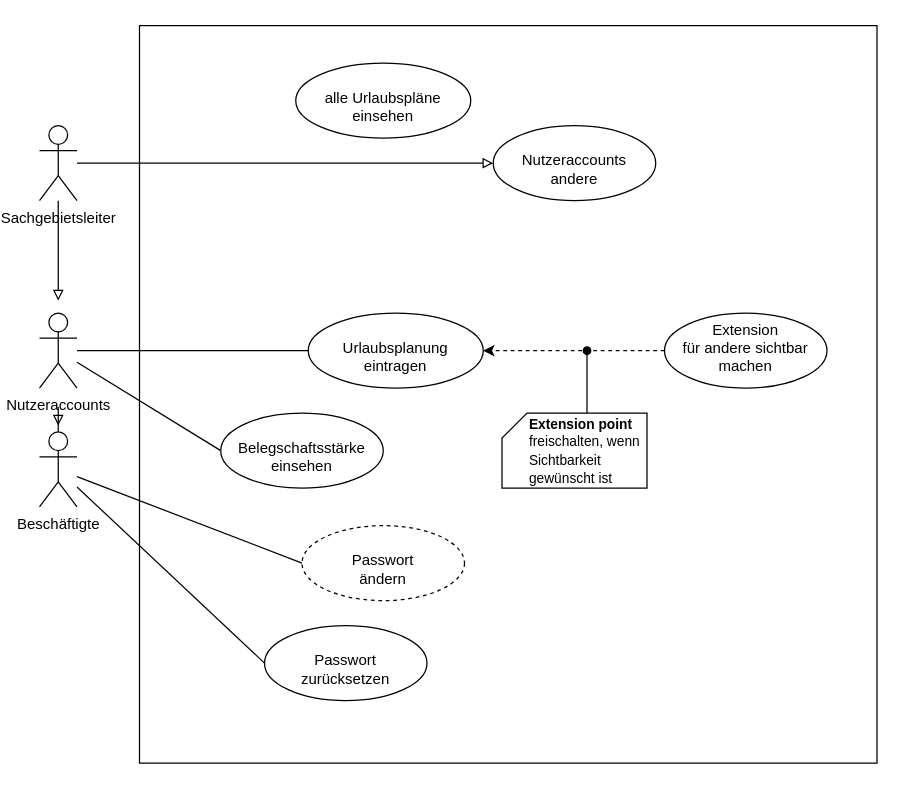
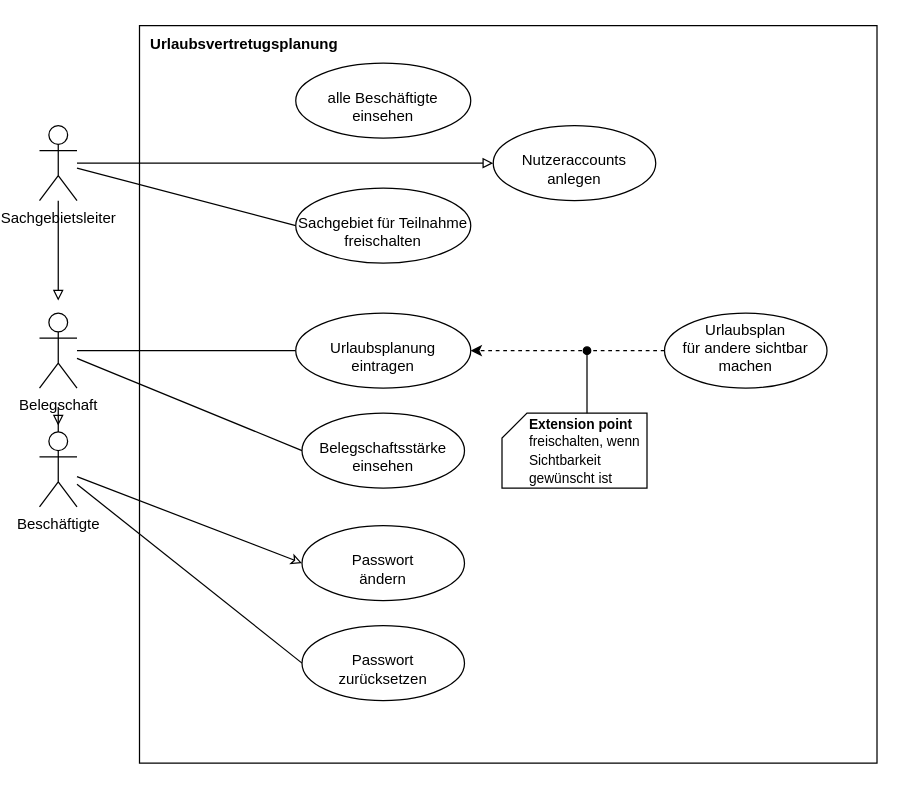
+ <mxCell id="3" value="Urlaubsvertretugsplanung" style="text;html=1;strokeColor=none;fillColor=none;align=center;verticalAlign=middle;whiteSpace=wrap;rounded=0;fontStyle=1" vertex="1" parent="1"><mxGeometry x="124" y="20" width="120" height="30" as="geometry" /></mxCell>
- <mxCell id="19" value="&lt;br&gt;alle Urlaubspläne&lt;br&gt;einsehen" style="ellipse;whiteSpace=wrap;html=1;verticalAlign=top;" vertex="1" parent="1"><mxGeometry x="225" y="50" width="140" height="60" as="geometry" /></mxCell>
+ <mxCell id="19" value="&lt;br&gt;alle Beschäftigte&lt;br&gt;einsehen" style="ellipse;whiteSpace=wrap;html=1;verticalAlign=top;" vertex="1" parent="1"><mxGeometry x="225" y="50" width="140" height="60" as="geometry" /></mxCell>
- <mxCell id="25" value="&lt;br&gt;Nutzeraccounts&lt;br&gt;andere" style="ellipse;whiteSpace=wrap;html=1;verticalAlign=top;" vertex="1" parent="1"><mxGeometry x="383" y="100" width="130" height="60" as="geometry" /></mxCell>
+ <mxCell id="25" value="&lt;br&gt;Nutzeraccounts&lt;br&gt;anlegen" style="ellipse;whiteSpace=wrap;html=1;verticalAlign=top;" vertex="1" parent="1"><mxGeometry x="383" y="100" width="130" height="60" as="geometry" /></mxCell>
+ <mxCell id="5" style="rounded=0;orthogonalLoop=1;jettySize=auto;html=1;endArrow=none;endFill=0;entryX=0;entryY=0.5;entryDx=0;entryDy=0;" edge="1" parent="1" source="6" target="24"><mxGeometry relative="1" as="geometry" /></mxCell>
+ <mxCell id="24" value="&lt;br&gt;Sachgebiet für Teilnahme&lt;br&gt;freischalten" style="ellipse;whiteSpace=wrap;html=1;verticalAlign=top;" vertex="1" parent="1"><mxGeometry x="225" y="150" width="140" height="60" as="geometry" /></mxCell>
- <mxCell id="18" value="Extension&lt;br&gt;für andere sichtbar&lt;br&gt;machen" style="ellipse;whiteSpace=wrap;html=1;verticalAlign=top;" vertex="1" parent="1"><mxGeometry x="520" y="250" width="130" height="60" as="geometry" /></mxCell>
+ <mxCell id="18" value="Urlaubsplan&lt;br&gt;für andere sichtbar&lt;br&gt;machen" style="ellipse;whiteSpace=wrap;html=1;verticalAlign=top;" vertex="1" parent="1"><mxGeometry x="520" y="250" width="130" height="60" as="geometry" /></mxCell>
- <mxCell id="15" value="&lt;br&gt;Urlaubsplanung&lt;br&gt;eintragen" style="ellipse;whiteSpace=wrap;html=1;verticalAlign=top;" vertex="1" parent="1"><mxGeometry x="235" y="250" width="140" height="60" as="geometry" /></mxCell>
+ <mxCell id="15" value="&lt;br&gt;Urlaubsplanung&lt;br&gt;eintragen" style="ellipse;whiteSpace=wrap;html=1;verticalAlign=top;" vertex="1" parent="1"><mxGeometry x="225" y="250" width="140" height="60" as="geometry" /></mxCell>
- <mxCell id="9" value="Nutzeraccounts" style="shape=umlActor;verticalLabelPosition=bottom;verticalAlign=top;html=1;outlineConnect=0;" vertex="1" parent="1"><mxGeometry x="20" y="250" width="30" height="60" as="geometry" /></mxCell>
+ <mxCell id="9" value="Belegschaft" style="shape=umlActor;verticalLabelPosition=bottom;verticalAlign=top;html=1;outlineConnect=0;" vertex="1" parent="1"><mxGeometry x="20" y="250" width="30" height="60" as="geometry" /></mxCell>
- <mxCell id="16" value="&lt;br&gt;Belegschaftsstärke&lt;br&gt;einsehen" style="ellipse;whiteSpace=wrap;html=1;verticalAlign=top;" vertex="1" parent="1"><mxGeometry x="165" y="330" width="130" height="60" as="geometry" /></mxCell>
+ <mxCell id="16" value="&lt;br&gt;Belegschaftsstärke&lt;br&gt;einsehen" style="ellipse;whiteSpace=wrap;html=1;verticalAlign=top;" vertex="1" parent="1"><mxGeometry x="230" y="330" width="130" height="60" as="geometry" /></mxCell>
- <mxCell id="12" style="edgeStyle=none;rounded=0;orthogonalLoop=1;jettySize=auto;html=1;entryX=0;entryY=0.5;entryDx=0;entryDy=0;endArrow=none;endFill=0;" edge="1" parent="1" source="14" target="27"><mxGeometry relative="1" as="geometry" /></mxCell>
+ <mxCell id="12" style="edgeStyle=none;rounded=0;orthogonalLoop=1;jettySize=auto;html=1;entryX=0;entryY=0.5;entryDx=0;entryDy=0;endArrow=classic;endFill=0;" edge="1" parent="1" source="14" target="27"><mxGeometry relative="1" as="geometry" /></mxCell>
- <mxCell id="27" value="&lt;br&gt;Passwort&lt;br&gt;ändern" style="ellipse;whiteSpace=wrap;html=1;verticalAlign=top;dashed=1;" vertex="1" parent="1"><mxGeometry x="230" y="420" width="130" height="60" as="geometry" /></mxCell>
+ <mxCell id="27" value="&lt;br&gt;Passwort&lt;br&gt;ändern" style="ellipse;whiteSpace=wrap;html=1;verticalAlign=top;" vertex="1" parent="1"><mxGeometry x="230" y="420" width="130" height="60" as="geometry" /></mxCell>
- <mxCell id="26" value="&lt;br&gt;Passwort&lt;br&gt;zurücksetzen" style="ellipse;whiteSpace=wrap;html=1;verticalAlign=top;" vertex="1" parent="1"><mxGeometry x="200" y="500" width="130" height="60" as="geometry" /></mxCell>
+ <mxCell id="26" value="&lt;br&gt;Passwort&lt;br&gt;zurücksetzen" style="ellipse;whiteSpace=wrap;html=1;verticalAlign=top;" vertex="1" parent="1"><mxGeometry x="230" y="500" width="130" height="60" as="geometry" /></mxCell>
